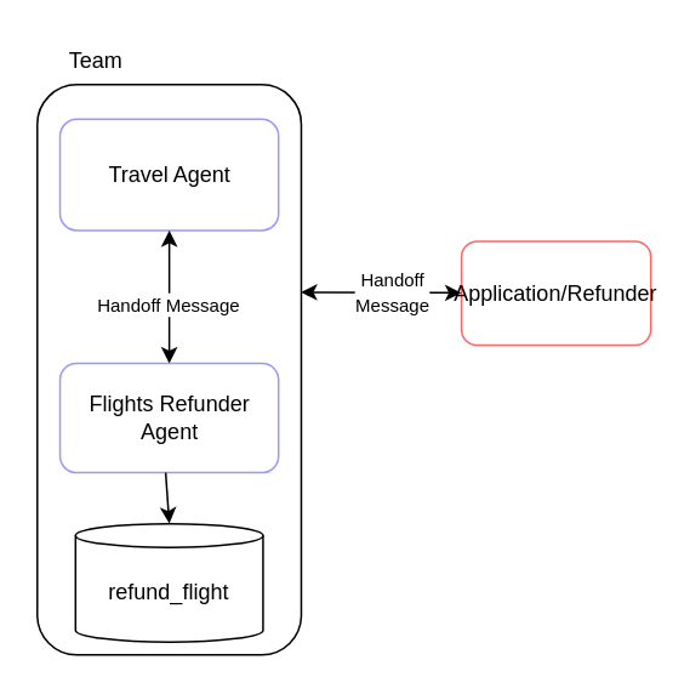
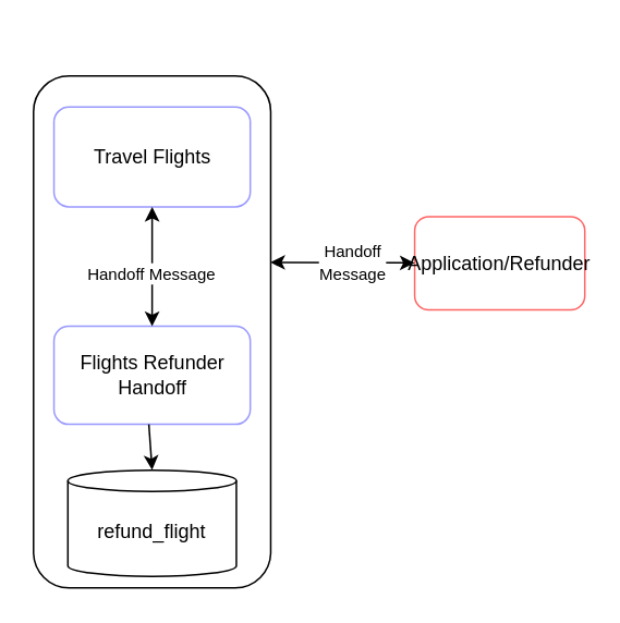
- <mxCell id="3" value="Team" style="text;html=1;align=center;verticalAlign=middle;resizable=0;points=[];autosize=1;strokeColor=none;fillColor=none;" parent="1" vertex="1"><mxGeometry x="28" y="20" width="47" height="26" as="geometry" /></mxCell>
- <mxCell id="5" value="Travel Agent" style="rounded=1;whiteSpace=wrap;html=1;strokeColor=#9999FF;gradientColor=default;fillColor=none;" parent="1" vertex="1"><mxGeometry x="32.5" y="65" width="120" height="61" as="geometry" /></mxCell>
+ <mxCell id="5" value="Travel Flights" style="rounded=1;whiteSpace=wrap;html=1;strokeColor=#9999FF;gradientColor=default;fillColor=none;" parent="1" vertex="1"><mxGeometry x="32.5" y="65" width="120" height="61" as="geometry" /></mxCell>
- <mxCell id="6" value="&lt;div&gt;&lt;span data-darkreader-inline-bgcolor=&quot;&quot; style=&quot;background-color: initial; --darkreader-inline-bgcolor: initial;&quot;&gt;Flights Refunder Agent&lt;/span&gt;&lt;/div&gt;" style="rounded=1;whiteSpace=wrap;html=1;strokeColor=#9999FF;gradientColor=default;fillColor=none;" parent="1" vertex="1"><mxGeometry x="32.5" y="199" width="120" height="60" as="geometry" /></mxCell>
+ <mxCell id="6" value="&lt;div&gt;&lt;span data-darkreader-inline-bgcolor=&quot;&quot; style=&quot;background-color: initial; --darkreader-inline-bgcolor: initial;&quot;&gt;Flights Refunder Handoff&lt;/span&gt;&lt;/div&gt;" style="rounded=1;whiteSpace=wrap;html=1;strokeColor=#9999FF;gradientColor=default;fillColor=none;" parent="1" vertex="1"><mxGeometry x="32.5" y="199" width="120" height="60" as="geometry" /></mxCell>
